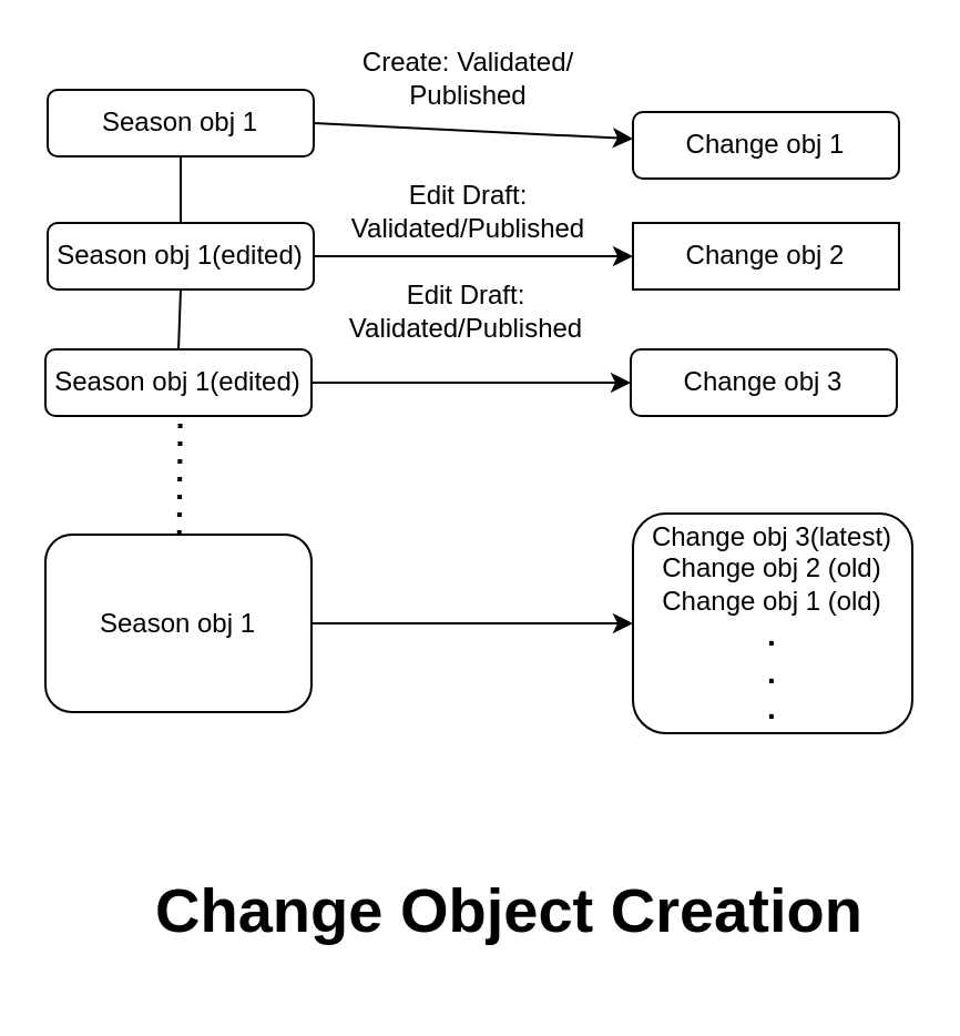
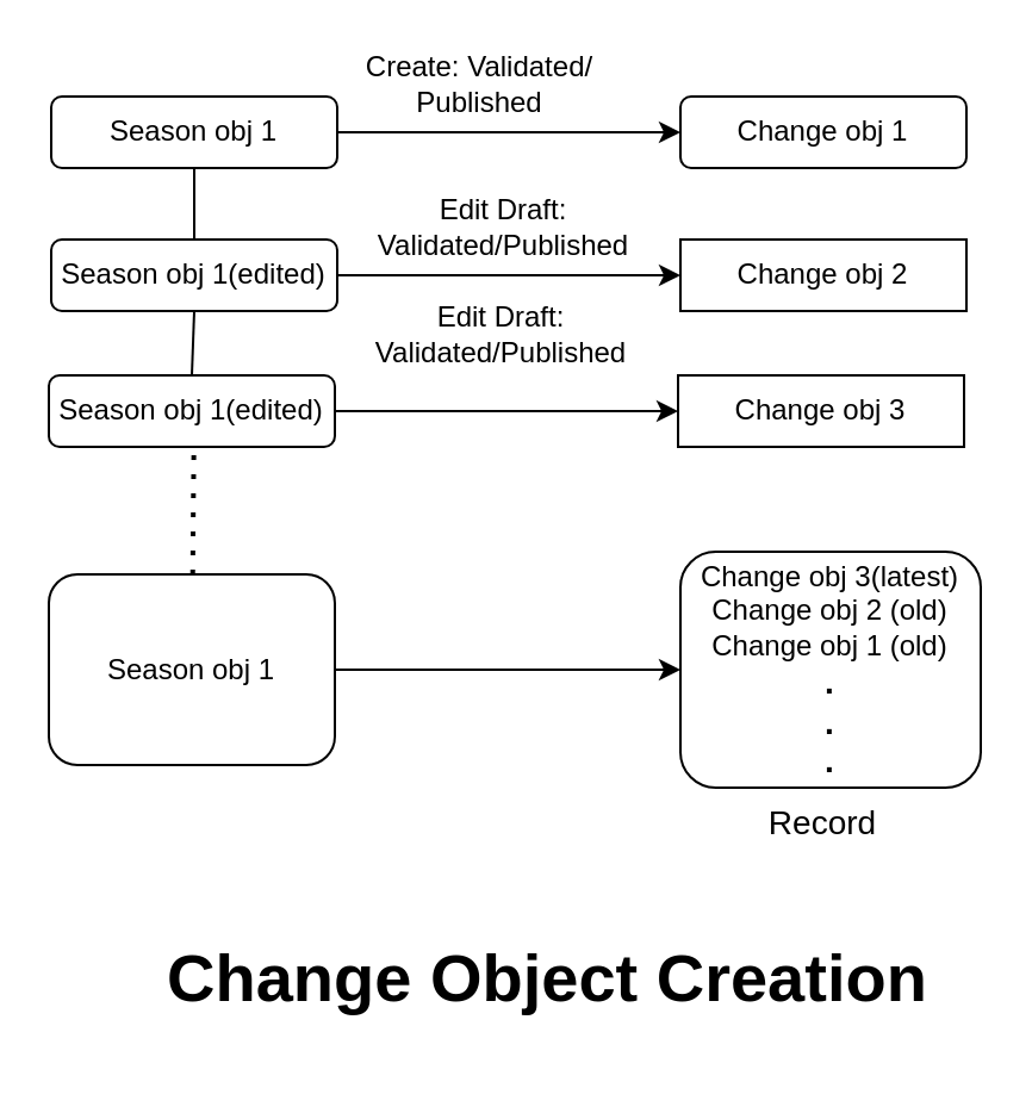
- <mxCell id="5" value="Create: Validated/ Published" style="text;html=1;strokeColor=none;fillColor=none;align=center;verticalAlign=middle;whiteSpace=wrap;rounded=0;" parent="1" vertex="1"><mxGeometry x="161" y="20" width="100" height="30" as="geometry" /></mxCell>
+ <mxCell id="5" value="Create: Validated/ Published" style="text;html=1;strokeColor=none;fillColor=none;align=center;verticalAlign=middle;whiteSpace=wrap;rounded=0;" parent="1" vertex="1"><mxGeometry x="151" y="20" width="100" height="30" as="geometry" /></mxCell>
- <mxCell id="4" value="Change obj 1" style="rounded=1;whiteSpace=wrap;html=1;" parent="1" vertex="1"><mxGeometry x="285" y="50" width="120" height="30" as="geometry" /></mxCell>
+ <mxCell id="4" value="Change obj 1" style="rounded=1;whiteSpace=wrap;html=1;" parent="1" vertex="1"><mxGeometry x="285" y="40" width="120" height="30" as="geometry" /></mxCell>
- <mxCell id="18" value="Change obj 3" style="rounded=1;whiteSpace=wrap;html=1;" vertex="1" parent="1"><mxGeometry x="284" y="157" width="120" height="30" as="geometry" /></mxCell>
+ <mxCell id="18" value="Change obj 3" style="whiteSpace=wrap;html=1;rounded=0;" vertex="1" parent="1"><mxGeometry x="284" y="157" width="120" height="30" as="geometry" /></mxCell>
+ <mxCell id="21" value="Record" style="text;html=1;strokeColor=none;fillColor=none;align=center;verticalAlign=middle;whiteSpace=wrap;rounded=0;fontSize=14;" vertex="1" parent="1"><mxGeometry x="315" y="330" width="60" height="30" as="geometry" /></mxCell>
